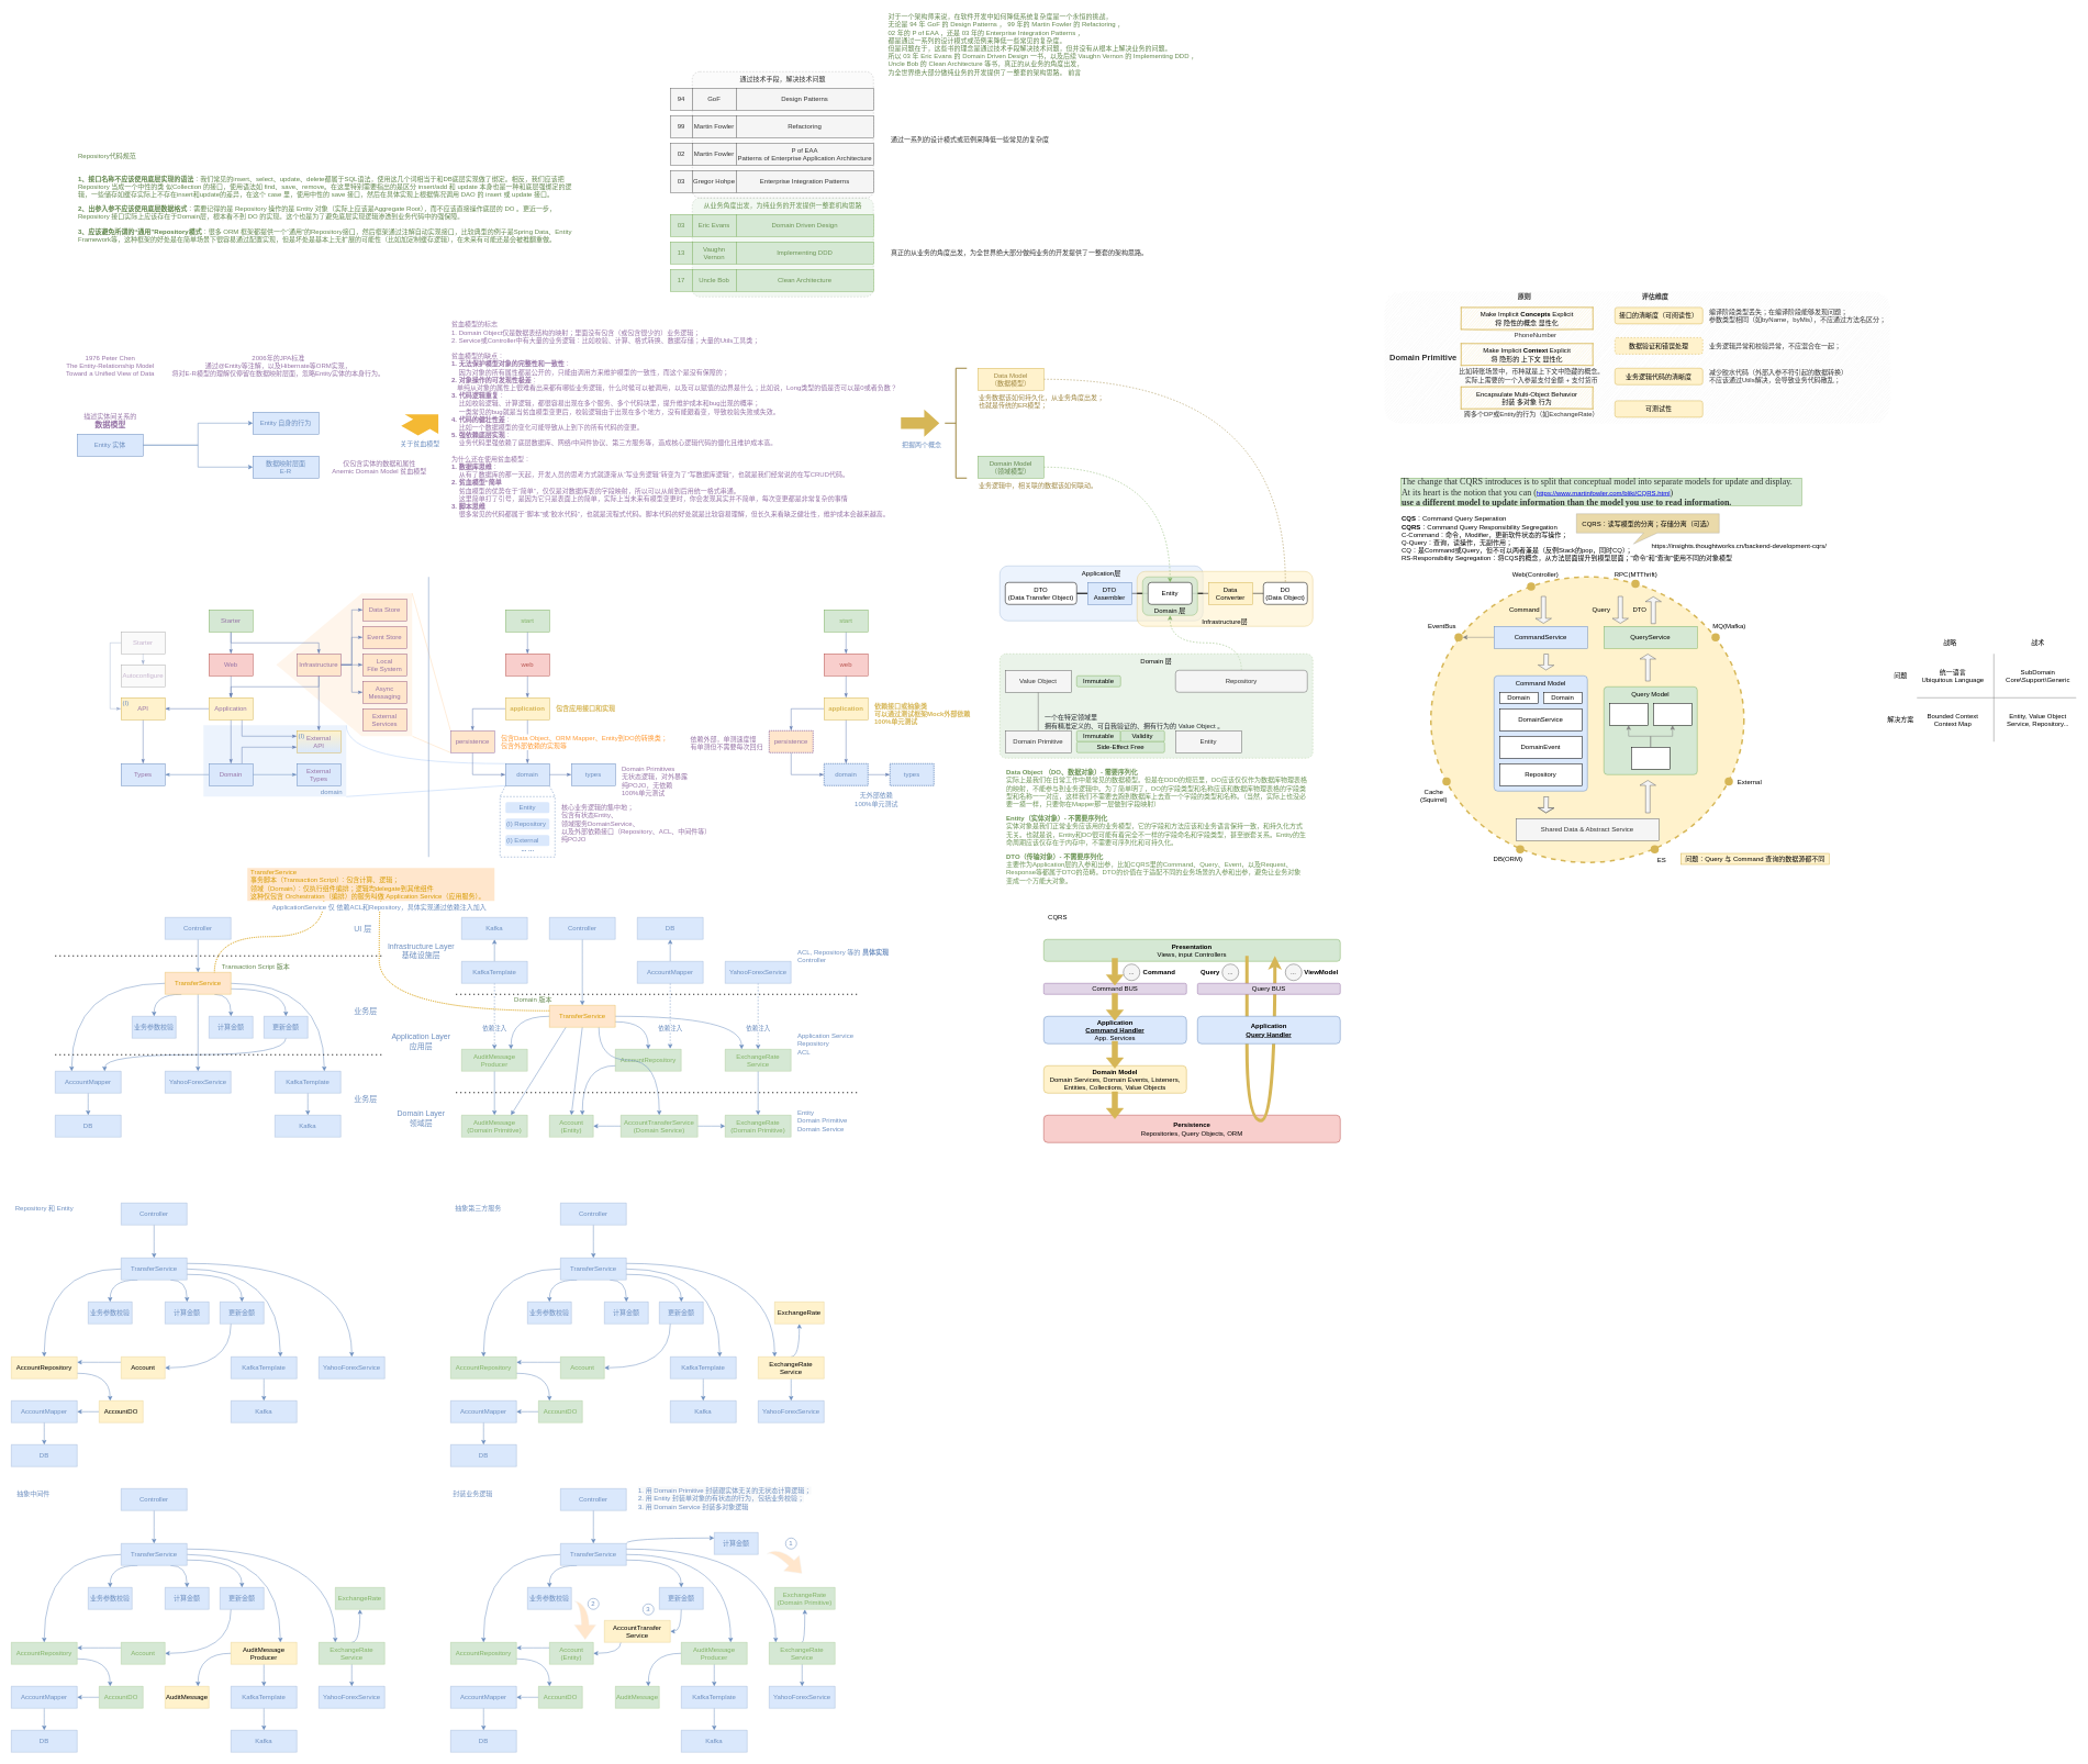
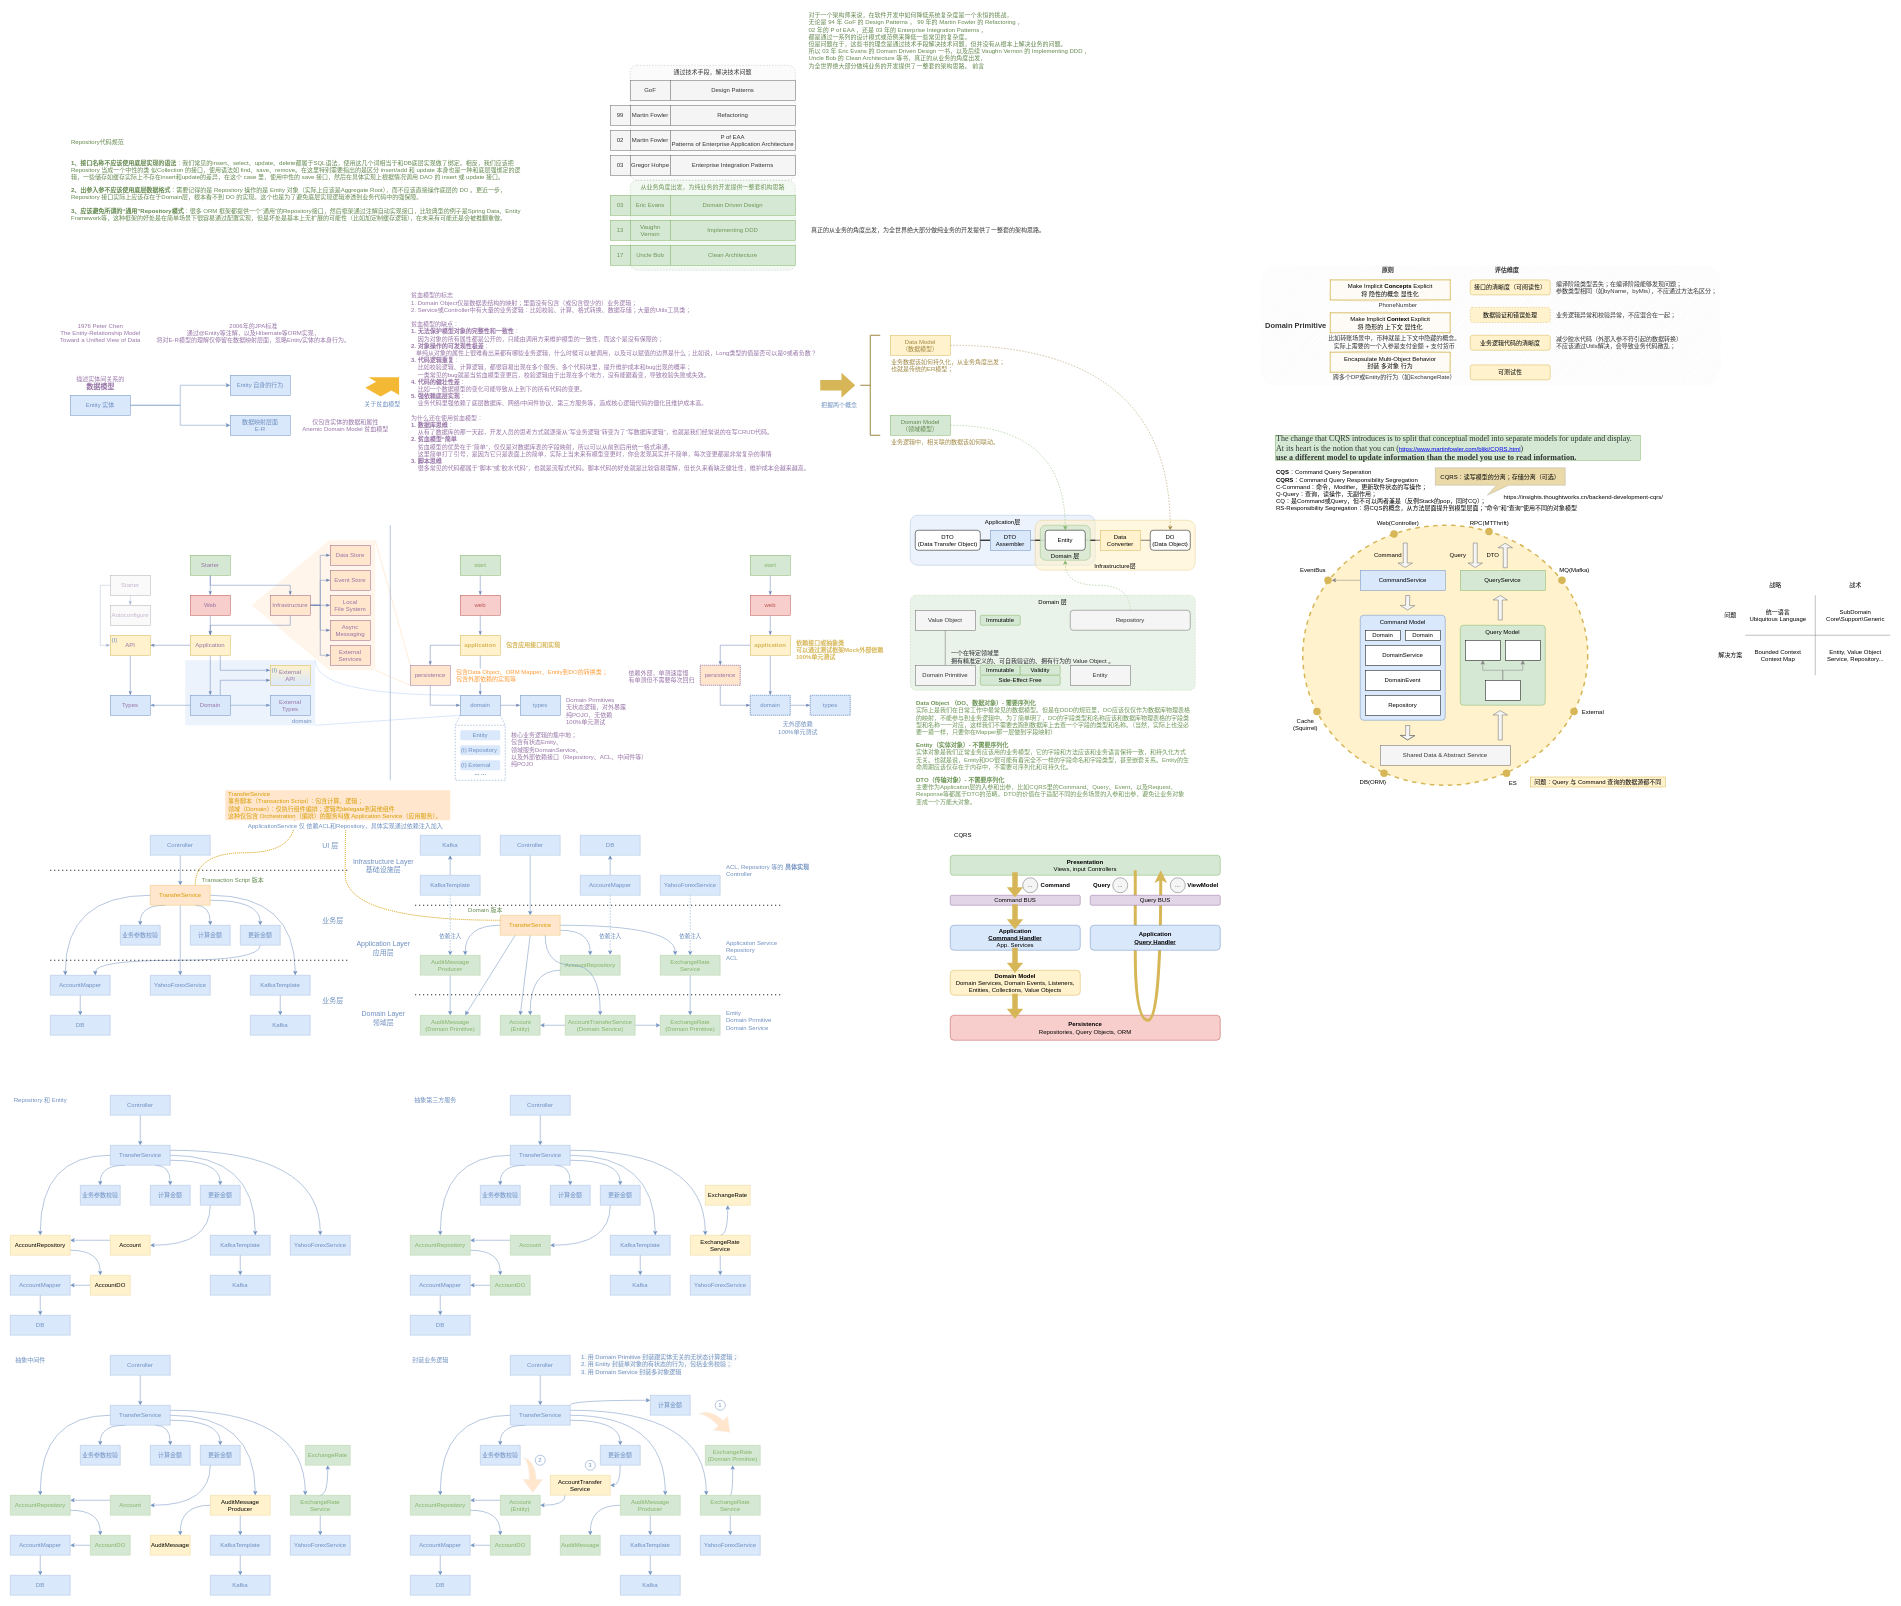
- <mxCell id="417" value="94" style="rounded=0;whiteSpace=wrap;html=1;glass=0;labelBackgroundColor=none;sketch=0;strokeColor=#666666;strokeWidth=1;fillColor=#f5f5f5;fontColor=#333333;align=center;" vertex="1" parent="1"><mxGeometry x="1220" y="160" width="40" height="40" as="geometry" /></mxCell>
- <mxCell id="438" value="通过一系列的设计模式或范例来降低一些常见的复杂度" style="text;whiteSpace=wrap;html=1;fontColor=#333333;" vertex="1" parent="1"><mxGeometry x="1620" y="240" width="310" height="30" as="geometry" /></mxCell>
- <mxCell id="404" style="edgeStyle=orthogonalEdgeStyle;rounded=1;sketch=0;jumpStyle=arc;orthogonalLoop=1;jettySize=auto;html=1;strokeWidth=1;fillColor=#D6B656;fontColor=#9E8640;dashed=1;curved=1;strokeColor=#9E8640;endArrow=none;" edge="1" parent="1" source="405" target="293"><mxGeometry relative="1" as="geometry" /></mxCell>
+ <mxCell id="404" style="edgeStyle=orthogonalEdgeStyle;rounded=1;sketch=0;jumpStyle=arc;orthogonalLoop=1;jettySize=auto;html=1;strokeWidth=1;fillColor=#D6B656;fontColor=#9E8640;dashed=1;curved=1;strokeColor=#9E8640;" edge="1" parent="1" source="405" target="293"><mxGeometry relative="1" as="geometry" /></mxCell>
- <mxCell id="38" style="edgeStyle=orthogonalEdgeStyle;rounded=0;comic=0;jumpStyle=arc;jumpSize=6;html=1;labelBackgroundColor=#ffffff;startArrow=none;startFill=0;endArrow=classicThin;endFill=1;endSize=6;jettySize=auto;orthogonalLoop=1;strokeColor=#6881B3;strokeWidth=1;fillColor=none;fontFamily=Helvetica;fontSize=12;fontColor=#9673A6;" parent="1" source="39" target="55" edge="1"><mxGeometry relative="1" as="geometry" /></mxCell>
+ <mxCell id="38" style="edgeStyle=orthogonalEdgeStyle;rounded=0;comic=0;jumpStyle=arc;jumpSize=6;html=1;entryX=0;entryY=0.5;labelBackgroundColor=#ffffff;startArrow=none;startFill=0;endArrow=classicThin;endFill=1;endSize=6;jettySize=auto;orthogonalLoop=1;strokeColor=#6881B3;strokeWidth=1;fillColor=none;fontFamily=Helvetica;fontSize=12;fontColor=#9673A6;" parent="1" source="39" target="44" edge="1"><mxGeometry relative="1" as="geometry" /></mxCell>
